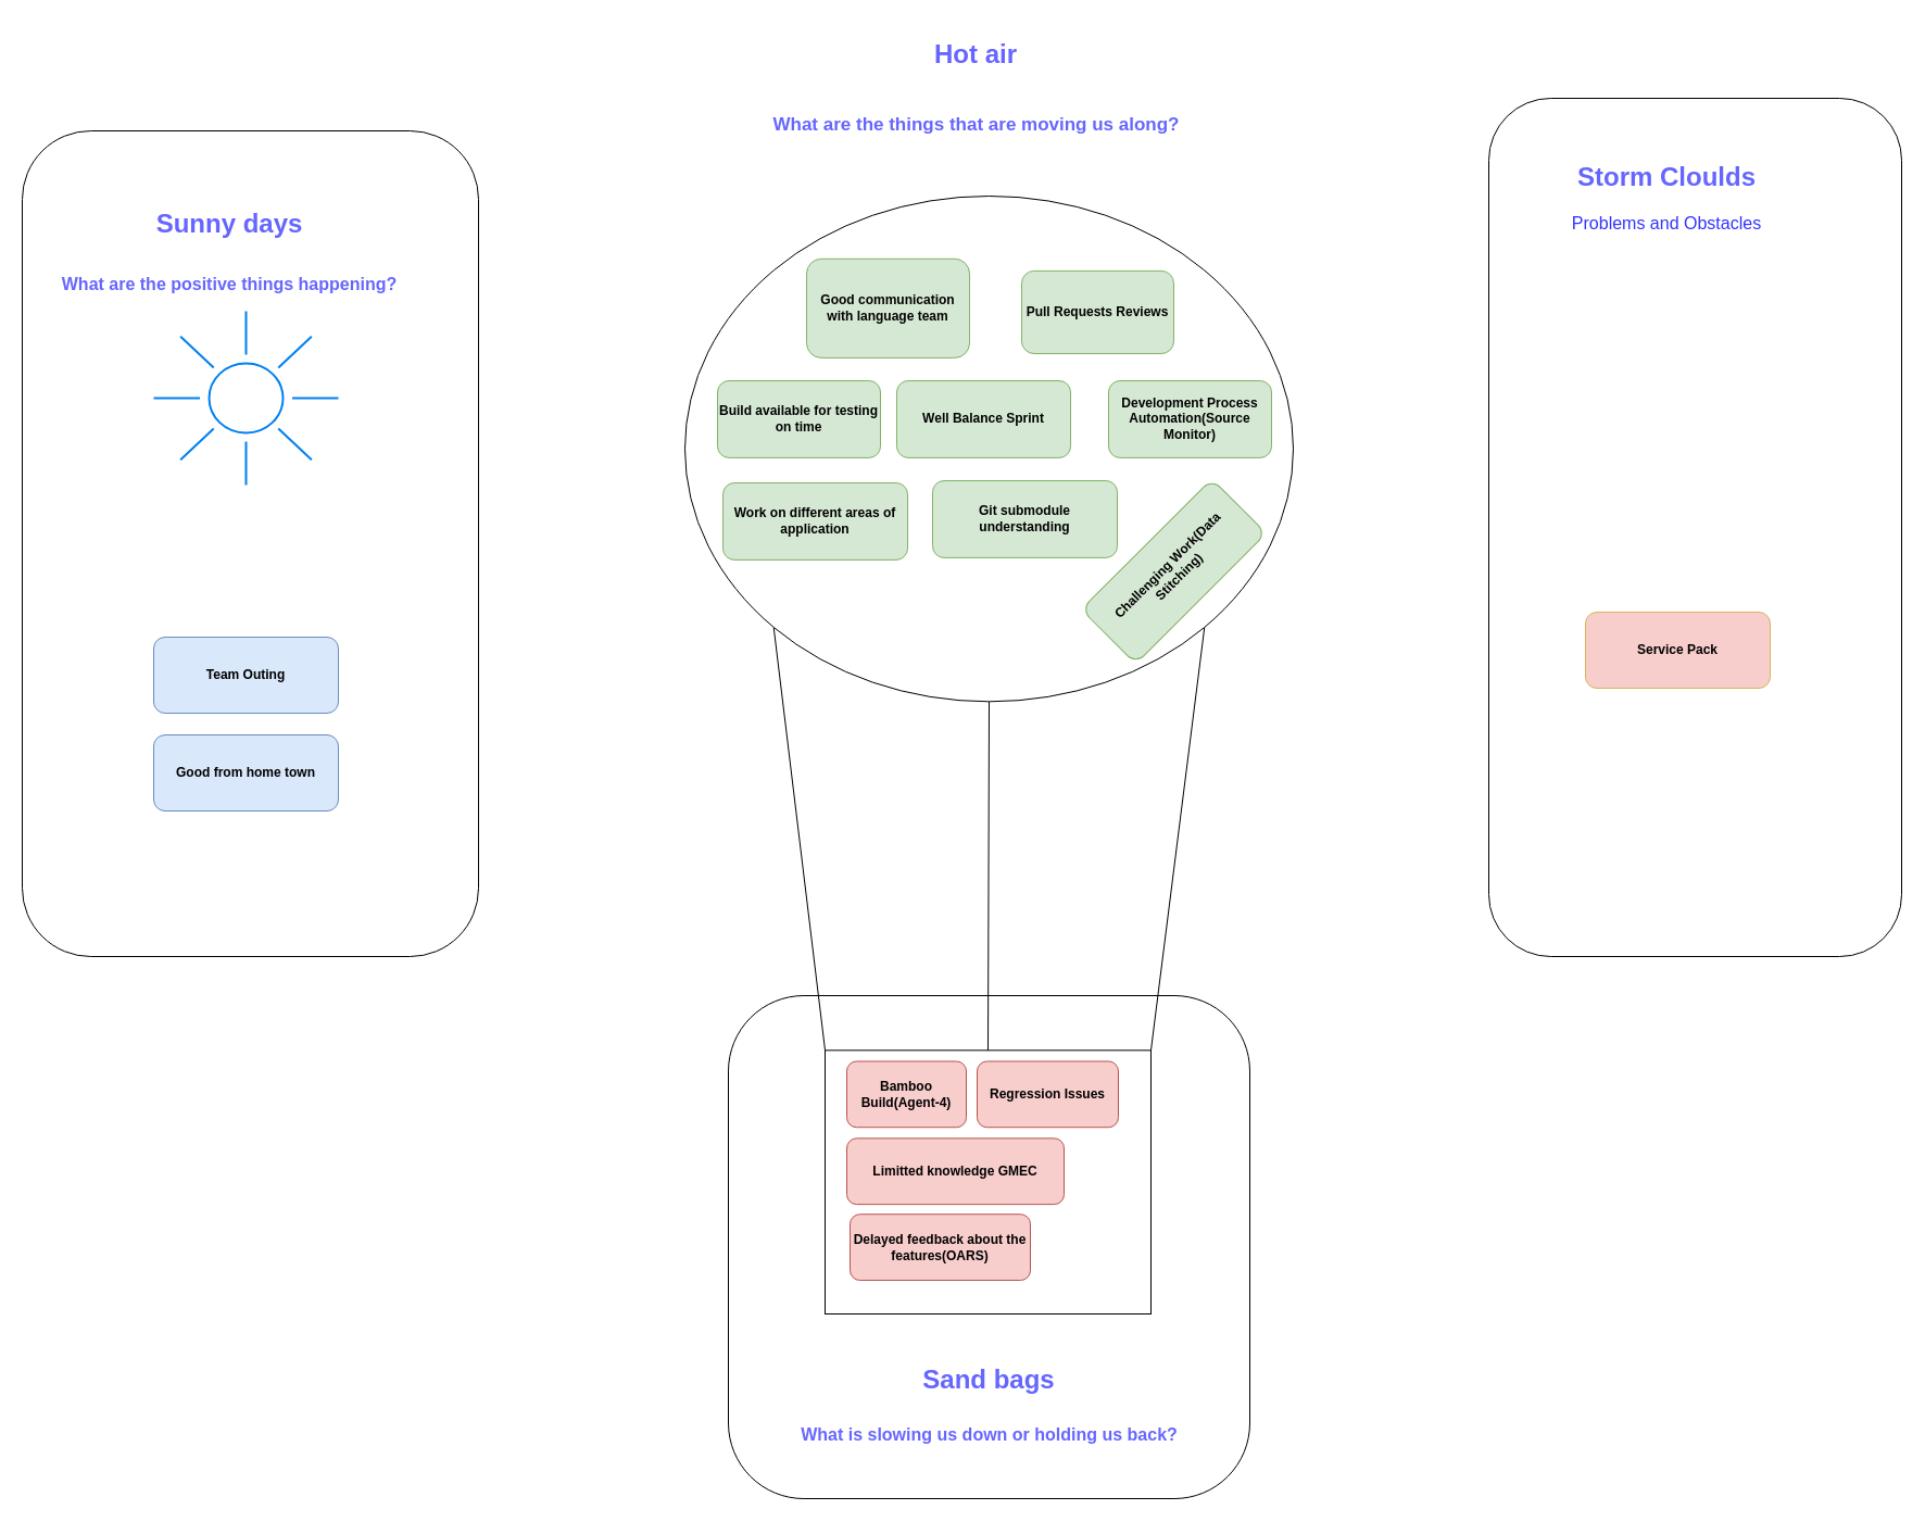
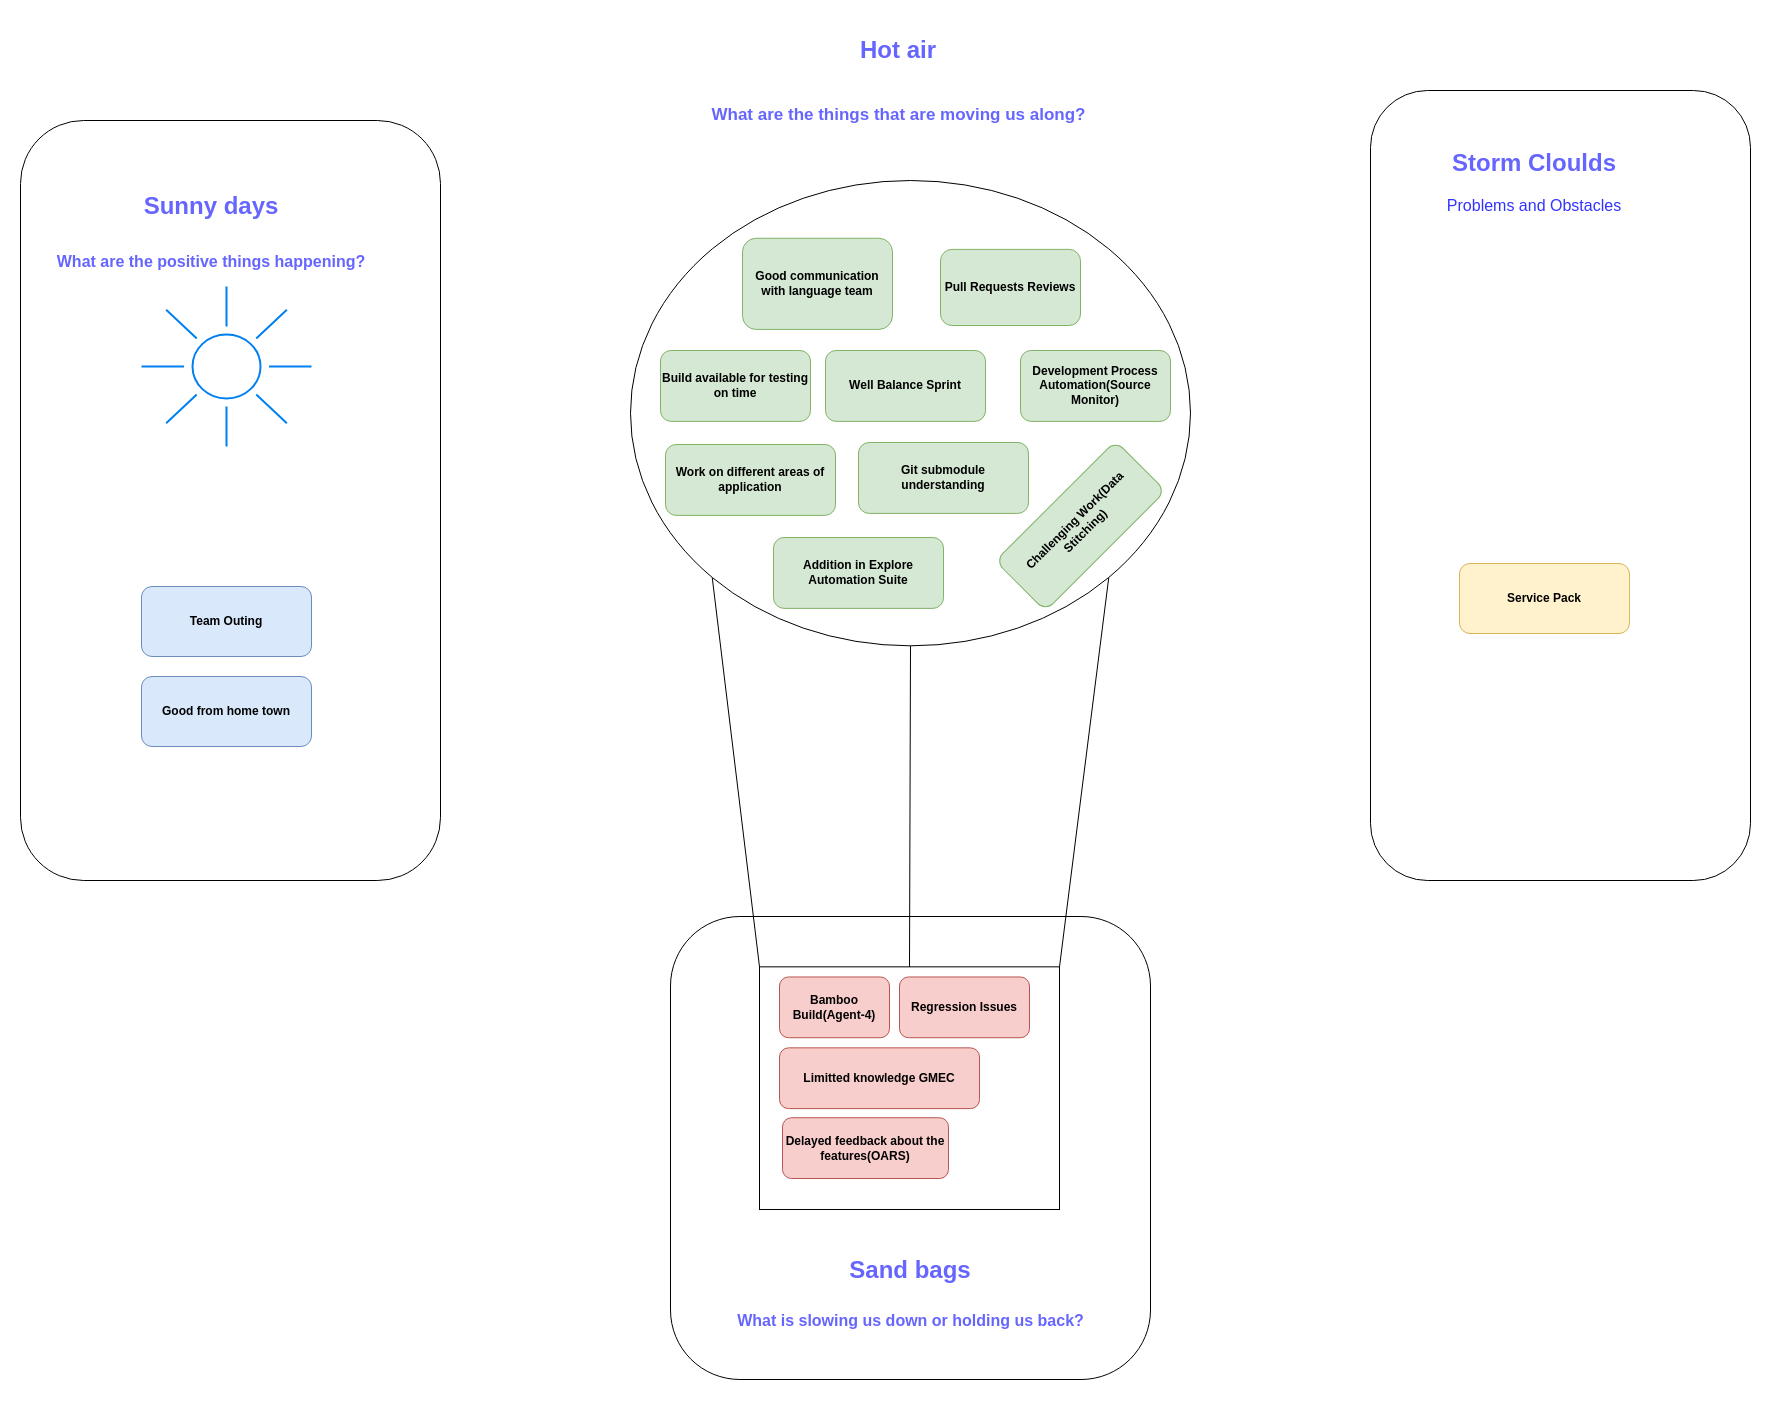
+ <mxCell id="44" value="Addition in Explore Automation Suite" style="rounded=1;whiteSpace=wrap;html=1;fillColor=#d5e8d4;strokeColor=#82b366;fontStyle=1" vertex="1" parent="35"><mxGeometry x="143" y="357.005" width="170" height="70.886" as="geometry" /></mxCell>
- <mxCell id="24" value="Service Pack" style="rounded=1;whiteSpace=wrap;html=1;fillColor=#f8cecc;strokeColor=#d6b656;fontStyle=1;" vertex="1" parent="21"><mxGeometry x="89" y="473" width="170" height="70" as="geometry" /></mxCell>
+ <mxCell id="24" value="Service Pack" style="rounded=1;whiteSpace=wrap;html=1;fillColor=#fff2cc;strokeColor=#d6b656;fontStyle=1" vertex="1" parent="21"><mxGeometry x="89" y="473" width="170" height="70" as="geometry" /></mxCell>
